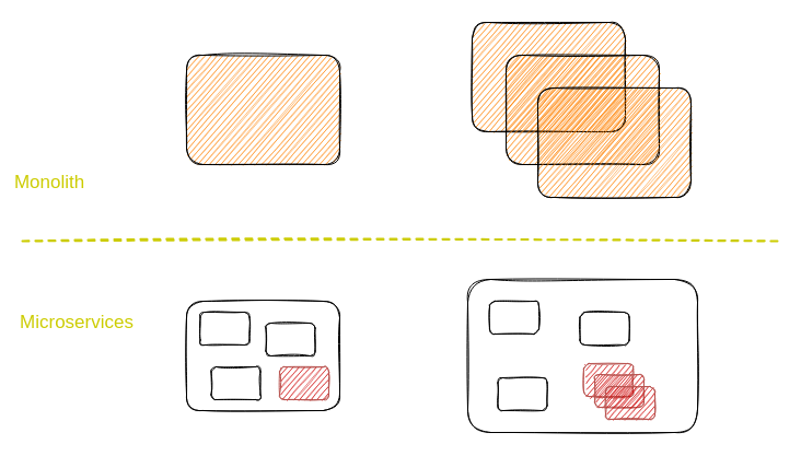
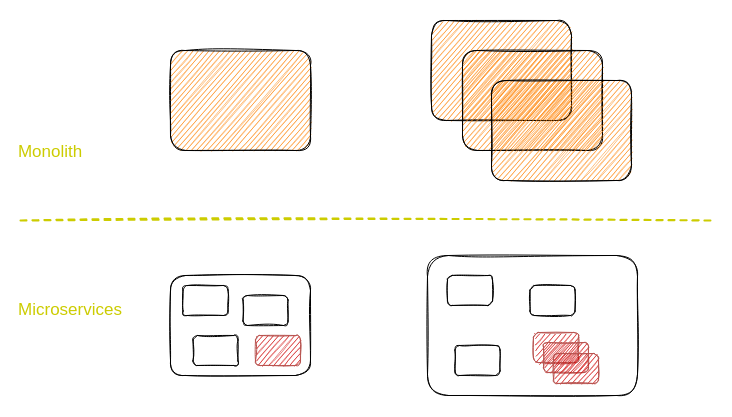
- <mxCell id="19" value="Monolith" style="text;html=1;strokeColor=none;fillColor=none;align=center;verticalAlign=middle;whiteSpace=wrap;rounded=0;sketch=1;fontSize=17;fontColor=#CCCC00;" vertex="1" parent="1"><mxGeometry x="15" y="152" width="60" height="30" as="geometry" /></mxCell>
+ <mxCell id="19" value="Monolith" style="text;html=1;strokeColor=none;fillColor=none;align=center;verticalAlign=middle;whiteSpace=wrap;rounded=0;sketch=1;fontSize=17;fontColor=#CCCC00;" vertex="1" parent="1"><mxGeometry x="20" y="137" width="60" height="30" as="geometry" /></mxCell>
- <mxCell id="20" value="Microservices" style="text;html=1;strokeColor=none;fillColor=none;align=center;verticalAlign=middle;whiteSpace=wrap;rounded=0;sketch=1;fontSize=17;fontColor=#CCCC00;" vertex="1" parent="1"><mxGeometry x="20" y="280" width="100" height="30" as="geometry" /></mxCell>
+ <mxCell id="20" value="Microservices" style="text;html=1;strokeColor=none;fillColor=none;align=center;verticalAlign=middle;whiteSpace=wrap;rounded=0;sketch=1;fontSize=17;fontColor=#CCCC00;" vertex="1" parent="1"><mxGeometry x="20" y="295" width="100" height="30" as="geometry" /></mxCell>
